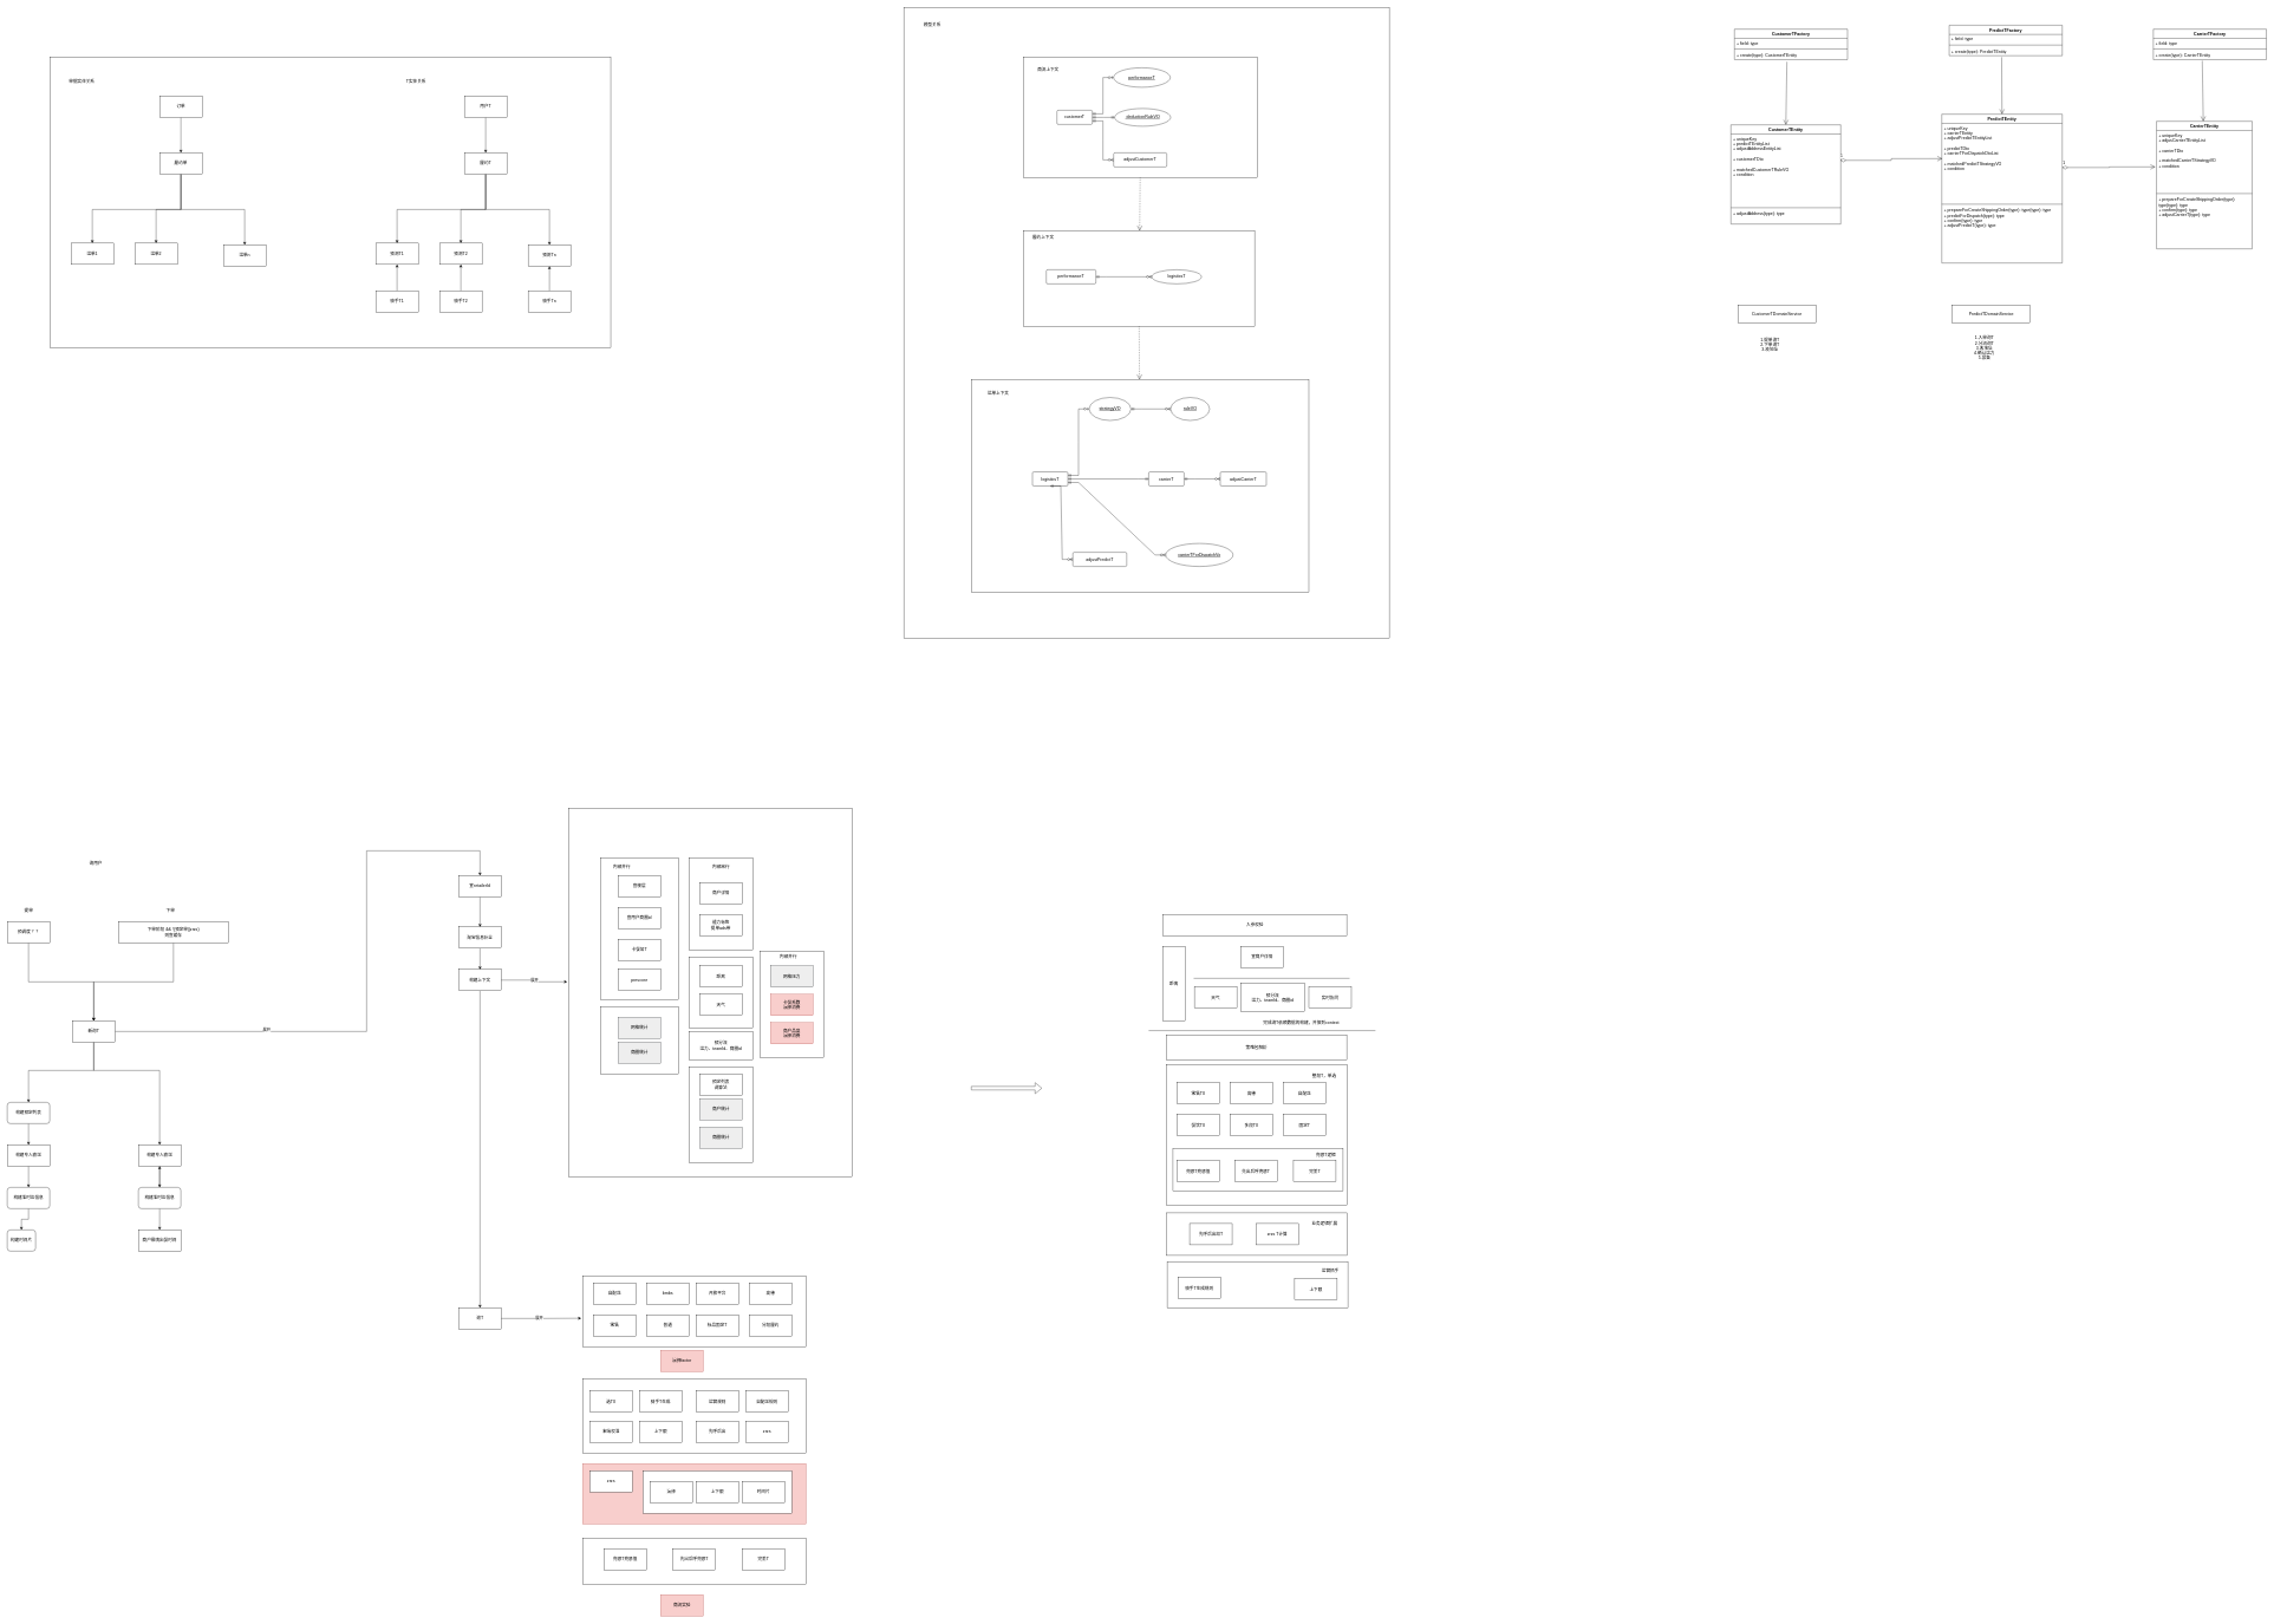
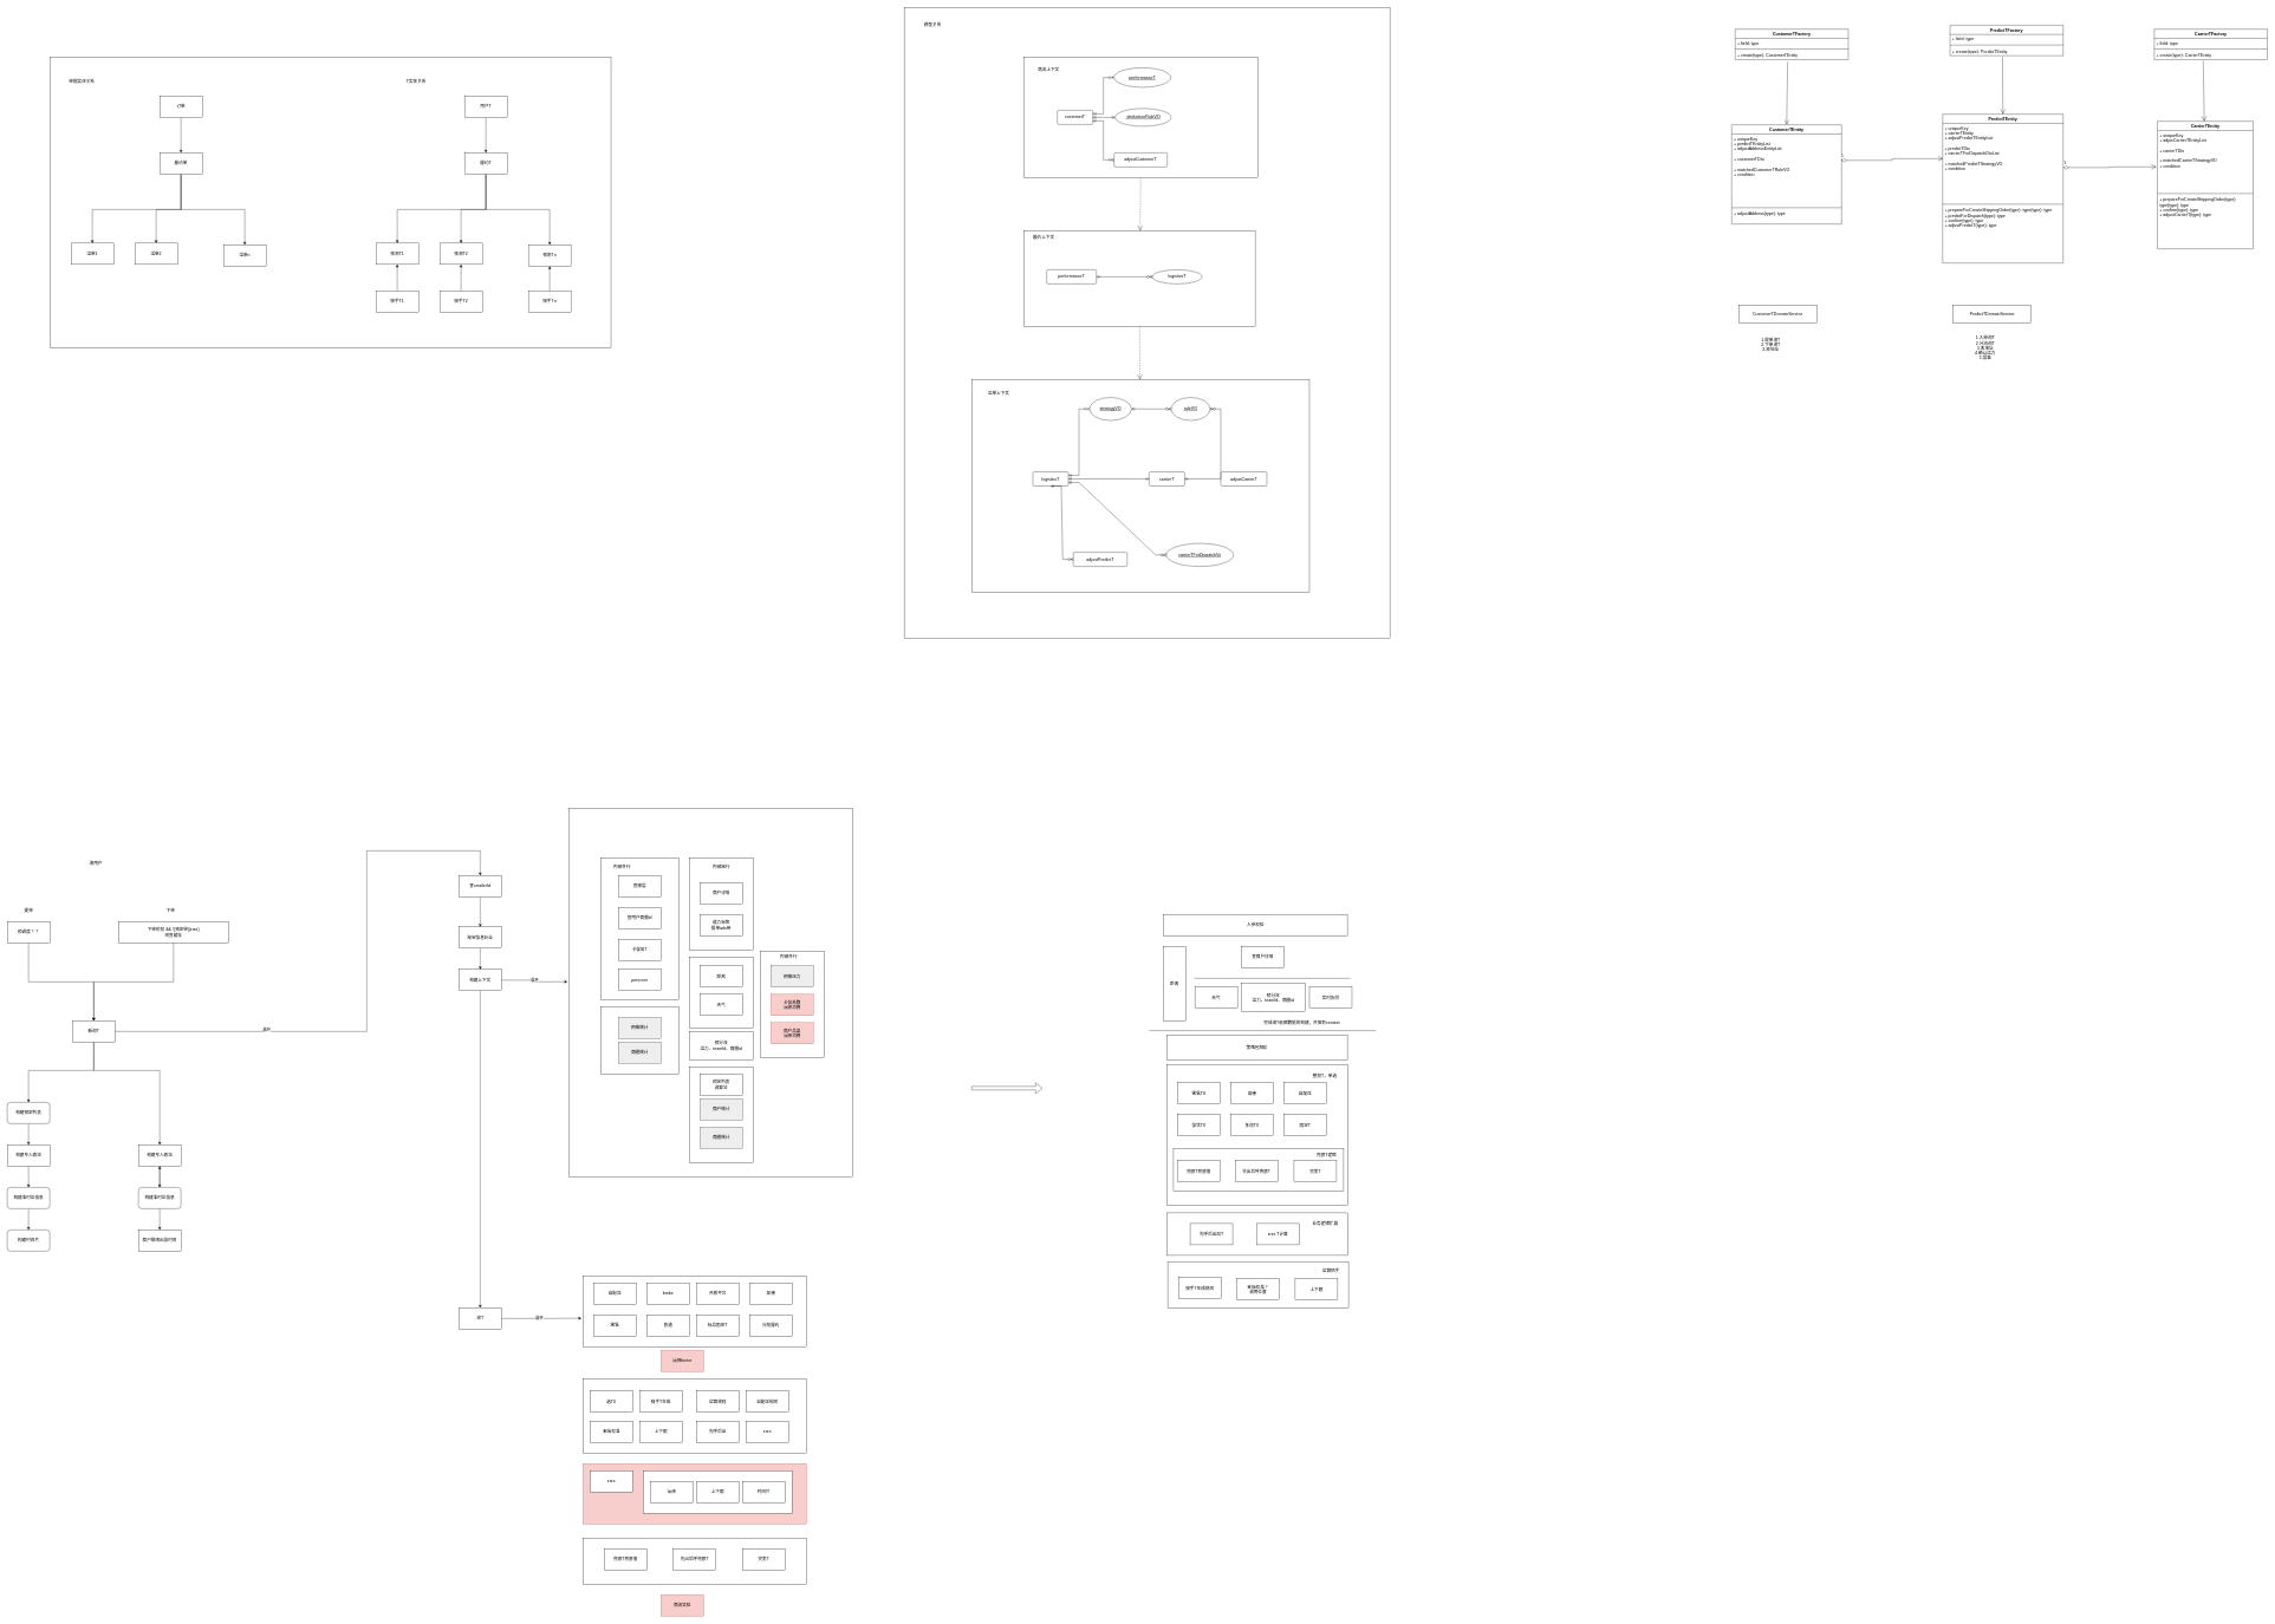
- <mxCell id="168" value="" style="edgeStyle=entityRelationEdgeStyle;fontSize=12;html=1;endArrow=ERzeroToMany;startArrow=ERmandOne;rounded=0;exitX=1;exitY=0.5;exitDx=0;exitDy=0;entryX=0;entryY=0.5;entryDx=0;entryDy=0;" parent="1" source="158" target="160" edge="1"><mxGeometry width="100" height="100" relative="1" as="geometry"><mxPoint x="3351" y="1355.5" as="sourcePoint" /><mxPoint x="3451" y="1255.5" as="targetPoint" /></mxGeometry></mxCell>
+ <mxCell id="168" value="" style="edgeStyle=entityRelationEdgeStyle;fontSize=12;html=1;endArrow=ERzeroToMany;startArrow=ERmandOne;rounded=0;exitX=1;exitY=0.5;exitDx=0;exitDy=0;" parent="1" source="158" target="164" edge="1"><mxGeometry width="100" height="100" relative="1" as="geometry"><mxPoint x="3351" y="1355.5" as="sourcePoint" /><mxPoint x="3451" y="1255.5" as="targetPoint" /></mxGeometry></mxCell>
- <mxCell id="23" value="构建时间片" style="rounded=1;whiteSpace=wrap;html=1;" parent="1" vertex="1"><mxGeometry x="20" y="3470" width="80" height="60" as="geometry" /></mxCell>
+ <mxCell id="23" value="构建时间片" style="rounded=1;whiteSpace=wrap;html=1;" parent="1" vertex="1"><mxGeometry x="20" y="3470" width="120" height="60" as="geometry" /></mxCell>
+ <mxCell id="207" value="末端校准？&lt;br&gt;调用位置" style="whiteSpace=wrap;html=1;" parent="1" vertex="1"><mxGeometry x="3487.75" y="3608.25" width="120" height="60" as="geometry" /></mxCell>
